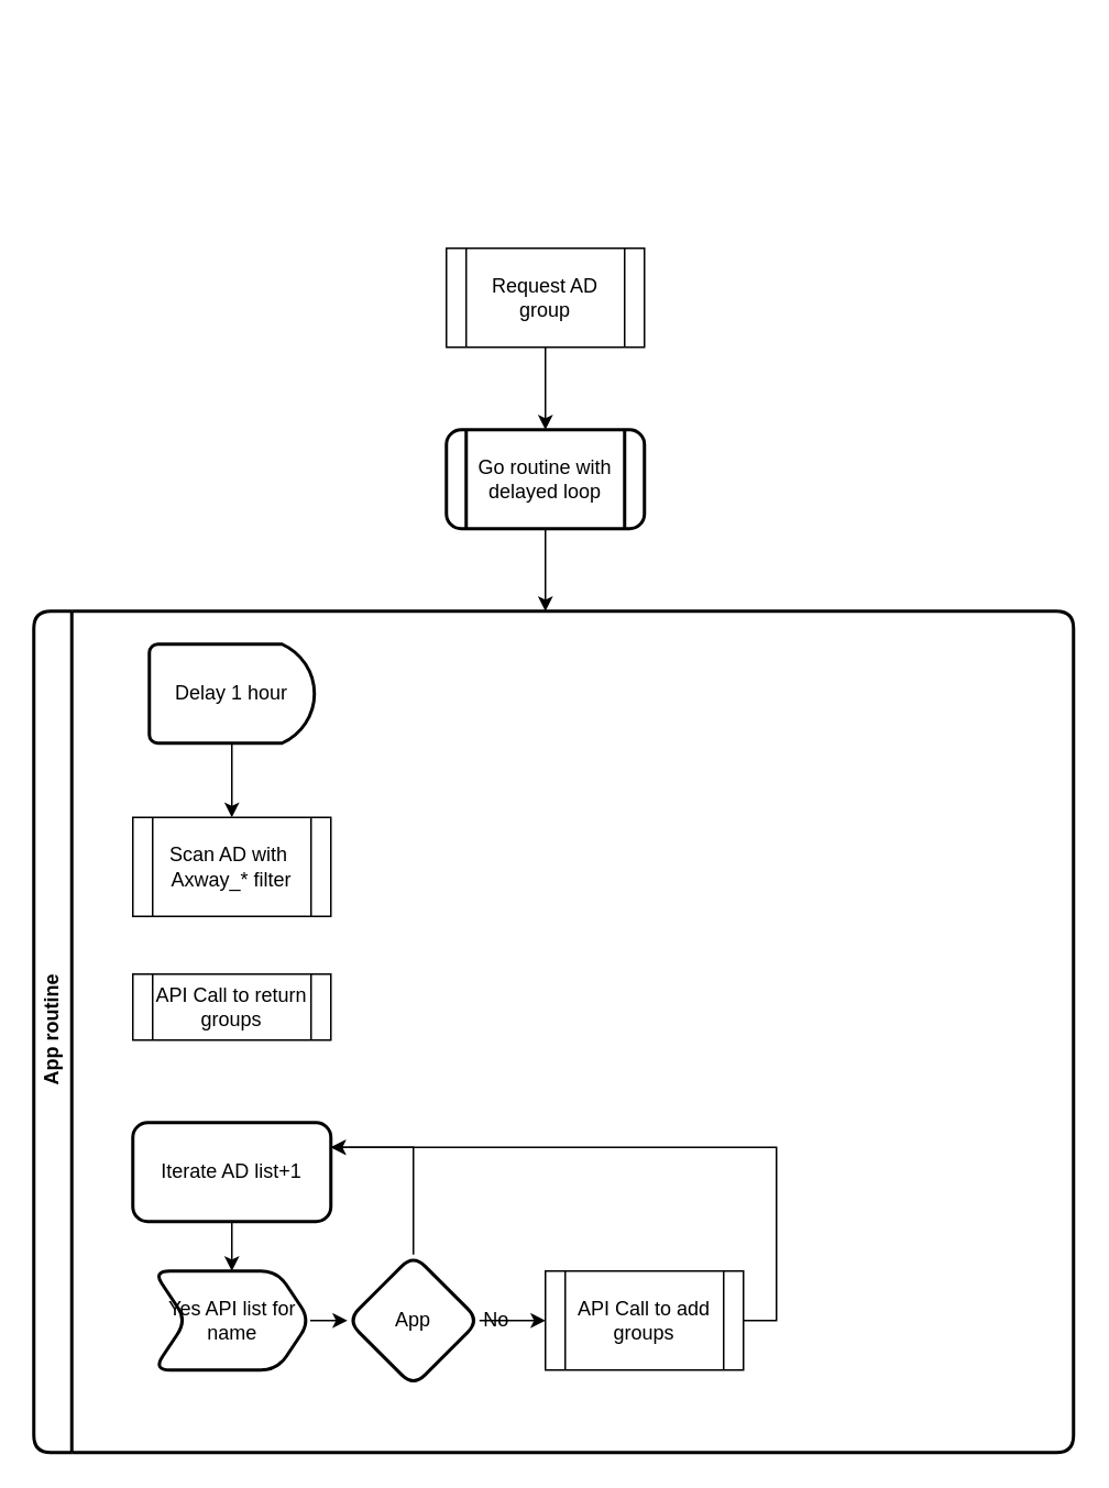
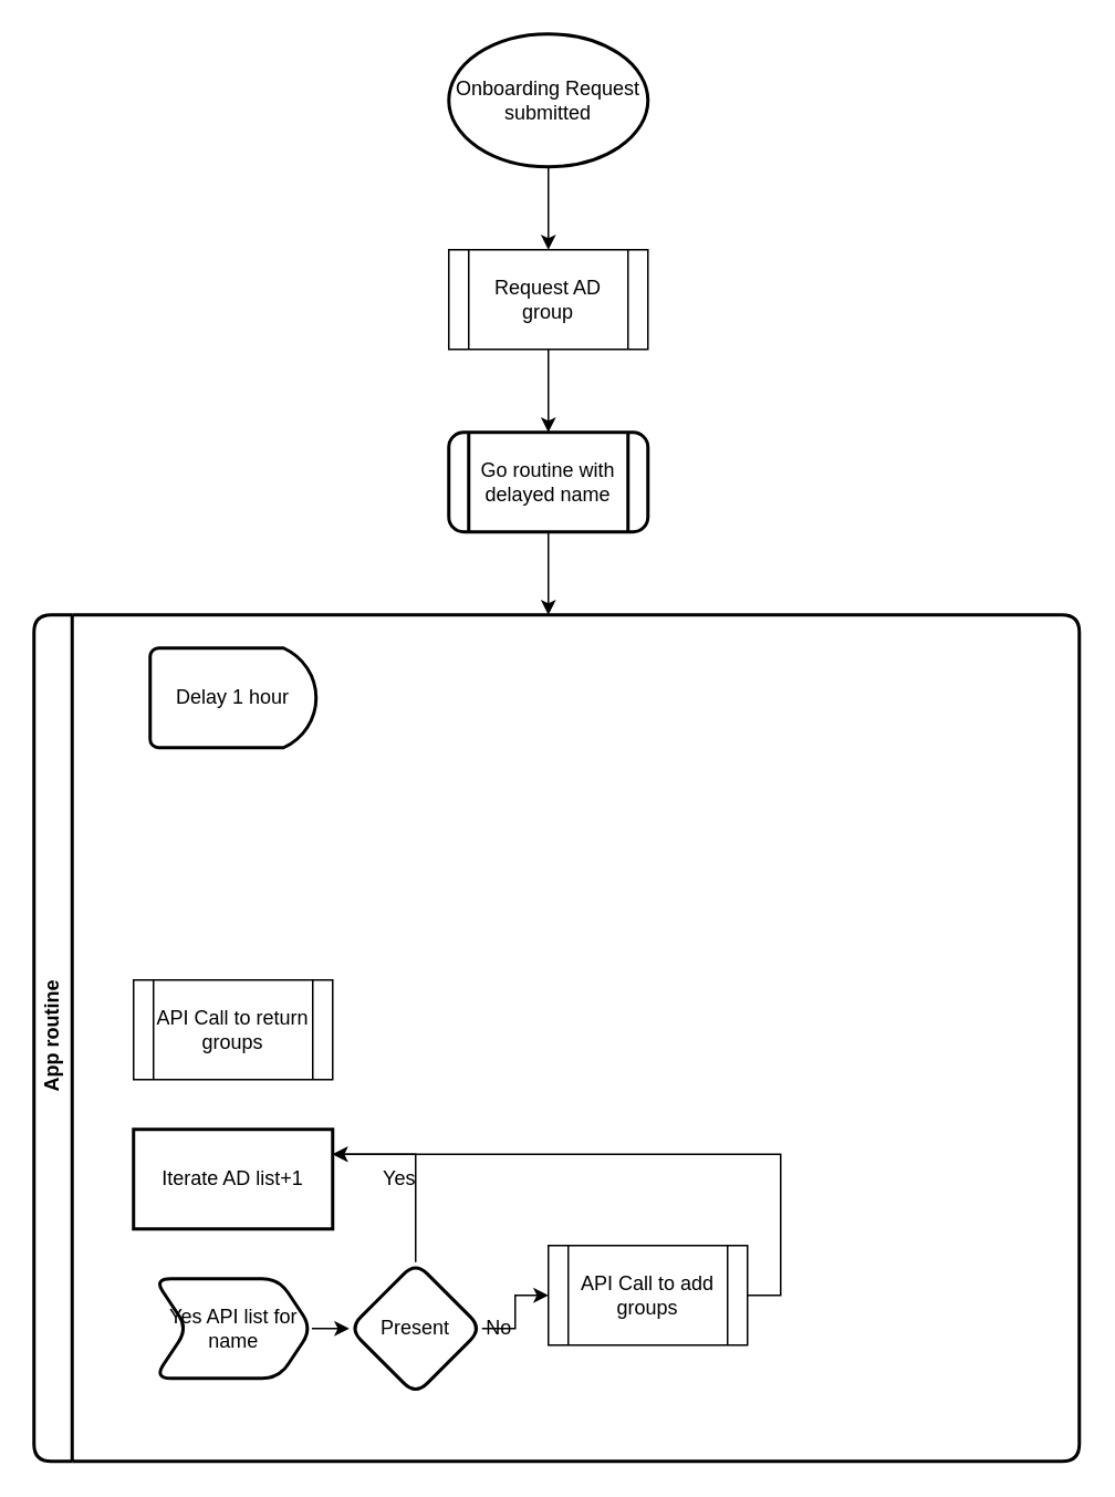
+ <mxCell id="5" value="Onboarding Request submitted" style="ellipse;whiteSpace=wrap;html=1;rounded=1;strokeWidth=2;" parent="1" vertex="1"><mxGeometry x="270" y="20" width="120" height="80" as="geometry" /></mxCell>
+ <mxCell id="4" value="" style="edgeStyle=orthogonalEdgeStyle;rounded=0;orthogonalLoop=1;jettySize=auto;html=1;" parent="1" source="5" target="3" edge="1"><mxGeometry relative="1" as="geometry" /></mxCell>
- <mxCell id="7" value="Go routine with delayed loop" style="shape=process;whiteSpace=wrap;html=1;backgroundOutline=1;rounded=1;strokeWidth=2;" parent="1" vertex="1"><mxGeometry x="270" y="260" width="120" height="60" as="geometry" /></mxCell>
+ <mxCell id="7" value="Go routine with delayed name" style="shape=process;whiteSpace=wrap;html=1;backgroundOutline=1;rounded=1;strokeWidth=2;" parent="1" vertex="1"><mxGeometry x="270" y="260" width="120" height="60" as="geometry" /></mxCell>
- <mxCell id="9" value="" style="edgeStyle=orthogonalEdgeStyle;rounded=0;orthogonalLoop=1;jettySize=auto;html=1;" parent="8" source="10" target="11" edge="1"><mxGeometry relative="1" as="geometry" /></mxCell>
- <mxCell id="11" value="Scan AD with&amp;nbsp;&lt;br&gt;Axway_* filter" style="shape=process;whiteSpace=wrap;html=1;backgroundOutline=1;" parent="8" vertex="1"><mxGeometry x="60" y="125" width="120" height="60" as="geometry" /></mxCell>
- <mxCell id="12" value="API Call to return groups" style="shape=process;whiteSpace=wrap;html=1;backgroundOutline=1;" parent="8" vertex="1"><mxGeometry x="60" y="220" width="120" height="40" as="geometry" /></mxCell>
+ <mxCell id="12" value="API Call to return groups" style="shape=process;whiteSpace=wrap;html=1;backgroundOutline=1;" parent="8" vertex="1"><mxGeometry x="60" y="220" width="120" height="60" as="geometry" /></mxCell>
- <mxCell id="15" value="Iterate AD list+1" style="rounded=1;whiteSpace=wrap;html=1;strokeWidth=2;" parent="8" vertex="1"><mxGeometry x="60" y="310" width="120" height="60" as="geometry" /></mxCell>
+ <mxCell id="15" value="Iterate AD list+1" style="whiteSpace=wrap;html=1;strokeWidth=2;rounded=0;" parent="8" vertex="1"><mxGeometry x="60" y="310" width="120" height="60" as="geometry" /></mxCell>
+ <mxCell id="21" value="Yes" style="text;html=1;align=center;verticalAlign=middle;resizable=0;points=[];autosize=1;strokeColor=none;fillColor=none;" parent="8" vertex="1"><mxGeometry x="200" y="330" width="40" height="20" as="geometry" /></mxCell>
- <mxCell id="14" style="edgeStyle=orthogonalEdgeStyle;rounded=0;orthogonalLoop=1;jettySize=auto;html=1;exitX=0.5;exitY=1;exitDx=0;exitDy=0;entryX=0.5;entryY=0;entryDx=0;entryDy=0;" parent="8" source="15" target="13" edge="1"><mxGeometry relative="1" as="geometry" /></mxCell>
- <mxCell id="18" value="App" style="rhombus;whiteSpace=wrap;html=1;rounded=1;strokeWidth=2;" parent="8" vertex="1"><mxGeometry x="190" y="390" width="80" height="80" as="geometry" /></mxCell>
+ <mxCell id="18" value="Present" style="rhombus;whiteSpace=wrap;html=1;rounded=1;strokeWidth=2;" parent="8" vertex="1"><mxGeometry x="190" y="390" width="80" height="80" as="geometry" /></mxCell>
- <mxCell id="20" value="API Call to add groups" style="shape=process;whiteSpace=wrap;html=1;backgroundOutline=1;" parent="8" vertex="1"><mxGeometry x="310" y="400" width="120" height="60" as="geometry" /></mxCell>
+ <mxCell id="20" value="API Call to add groups" style="shape=process;whiteSpace=wrap;html=1;backgroundOutline=1;" parent="8" vertex="1"><mxGeometry x="310" y="380" width="120" height="60" as="geometry" /></mxCell>
